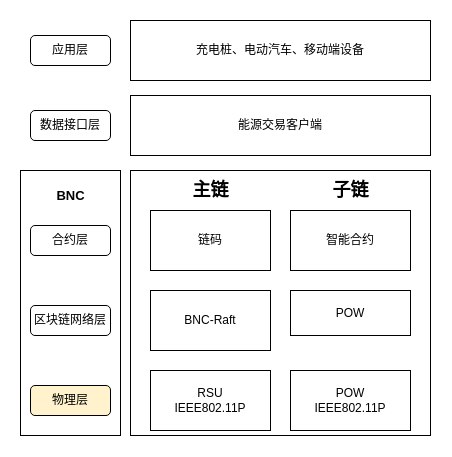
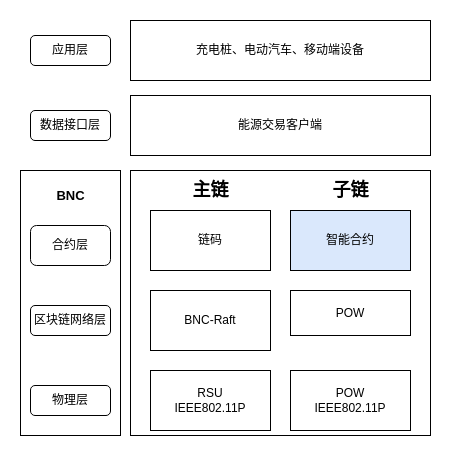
- <mxCell id="5" value="合约层" style="rounded=1;whiteSpace=wrap;html=1;" parent="1" vertex="1"><mxGeometry x="30" y="225" width="80" height="30" as="geometry" /></mxCell>
+ <mxCell id="5" value="合约层" style="rounded=1;whiteSpace=wrap;html=1;" parent="1" vertex="1"><mxGeometry x="30" y="225" width="80" height="40" as="geometry" /></mxCell>
- <mxCell id="16" value="智能合约" style="rounded=0;whiteSpace=wrap;html=1;" parent="1" vertex="1"><mxGeometry x="290" y="210" width="120" height="60" as="geometry" /></mxCell>
+ <mxCell id="16" value="智能合约" style="rounded=0;whiteSpace=wrap;html=1;fillColor=#dae8fc;" parent="1" vertex="1"><mxGeometry x="290" y="210" width="120" height="60" as="geometry" /></mxCell>
- <mxCell id="3" value="物理层" style="rounded=1;whiteSpace=wrap;html=1;fillColor=#fff2cc;" parent="1" vertex="1"><mxGeometry x="30" y="385" width="80" height="30" as="geometry" /></mxCell>
+ <mxCell id="3" value="物理层" style="rounded=1;whiteSpace=wrap;html=1;" parent="1" vertex="1"><mxGeometry x="30" y="385" width="80" height="30" as="geometry" /></mxCell>
